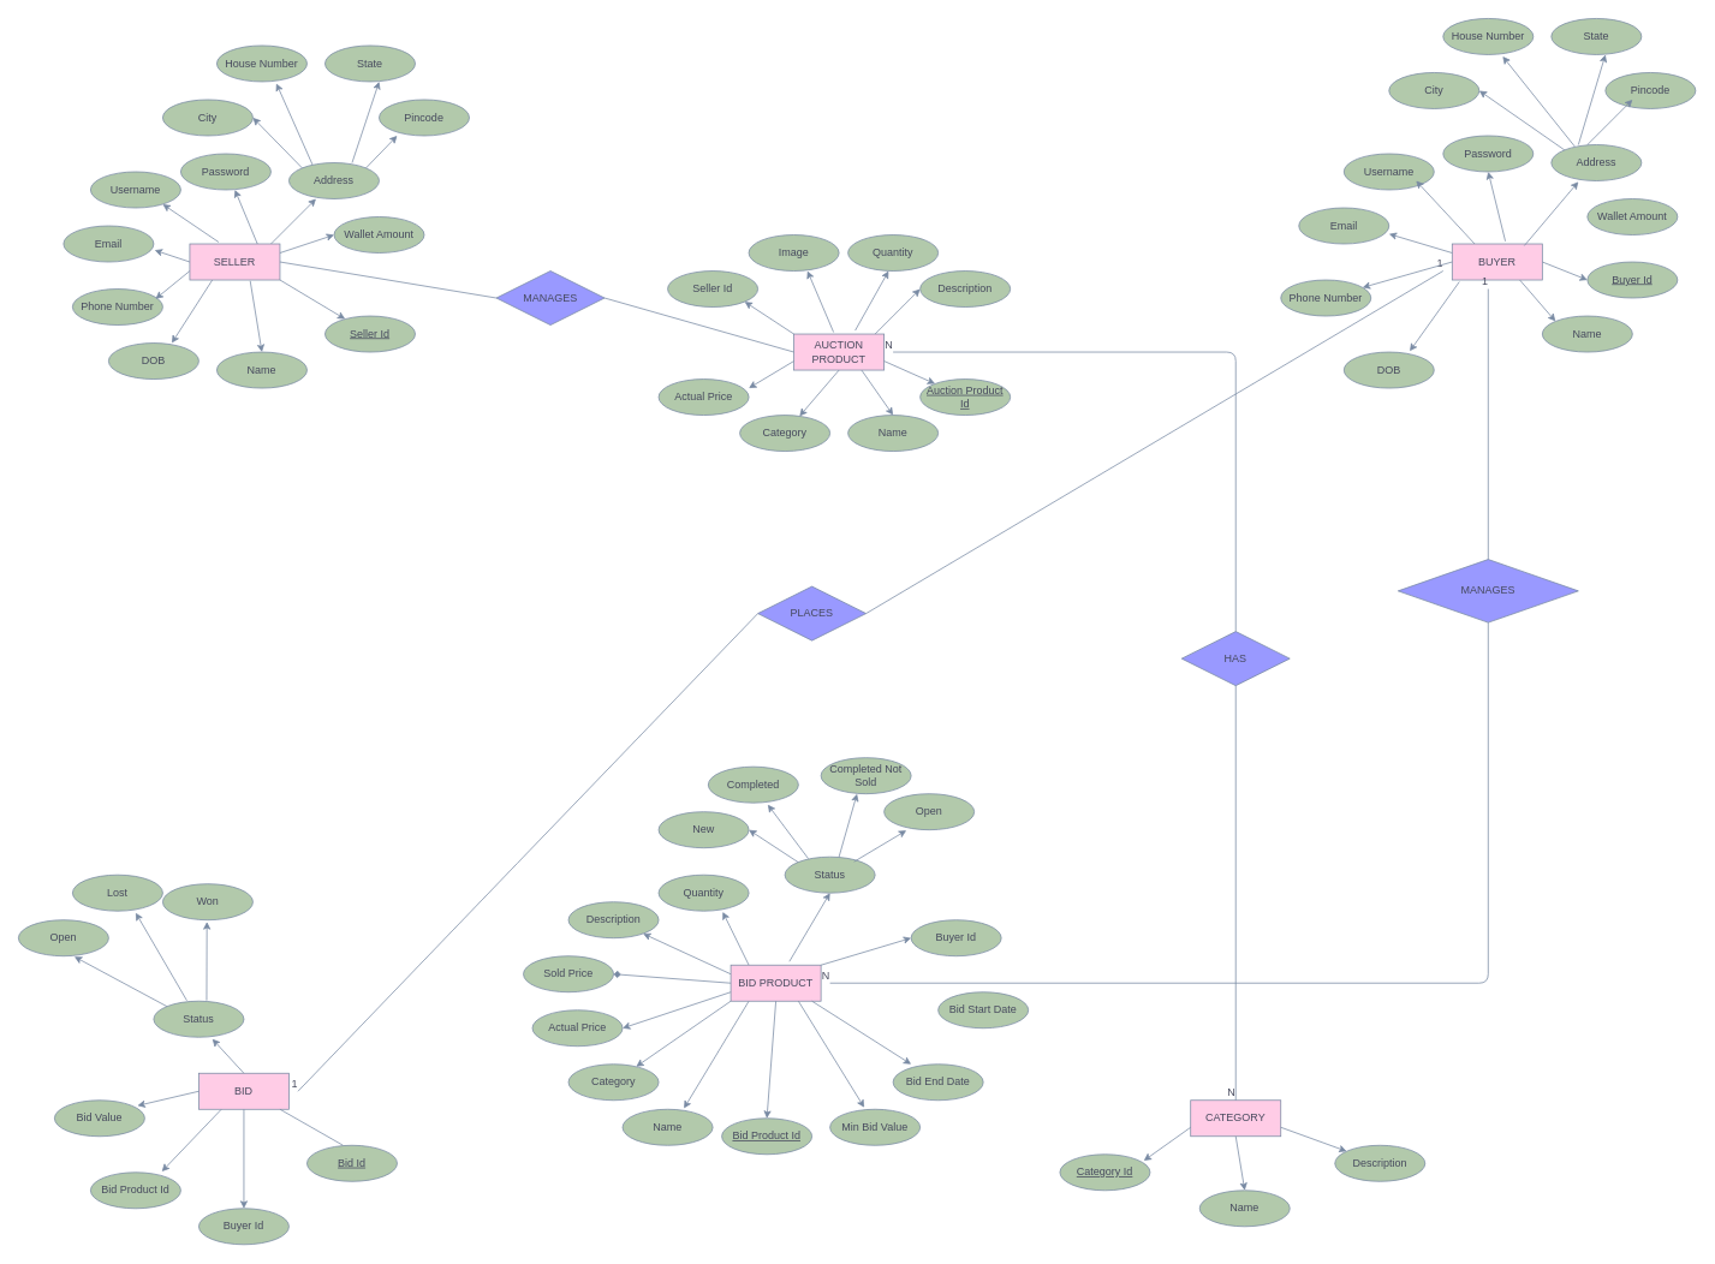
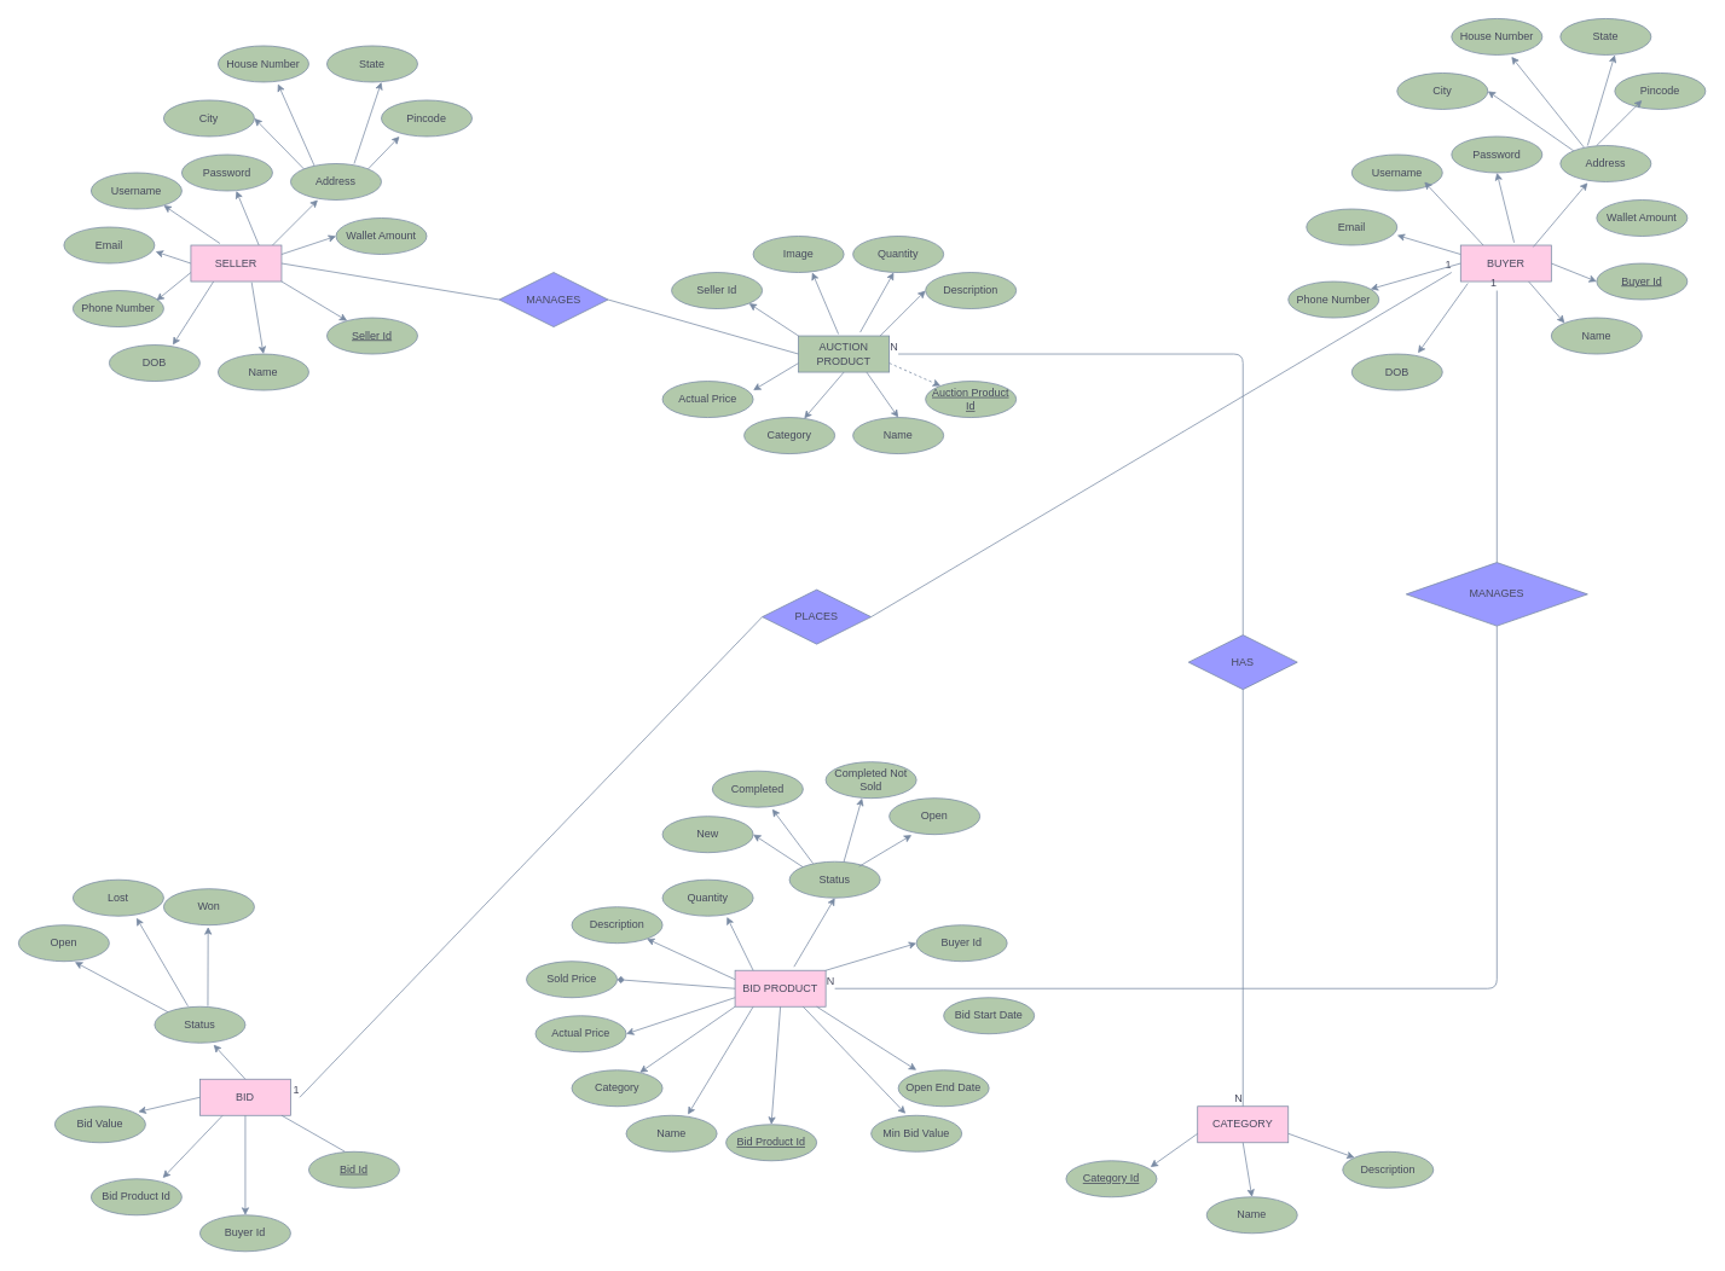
- <mxCell id="22" value="AUCTION PRODUCT" style="whiteSpace=wrap;html=1;align=center;fillColor=#FFCCE6;strokeColor=#788AA3;fontColor=#46495D;" parent="1" vertex="1"><mxGeometry x="880" y="370" width="100" height="40" as="geometry" /></mxCell>
+ <mxCell id="22" value="AUCTION PRODUCT" style="whiteSpace=wrap;html=1;align=center;fillColor=#b2c9ab;strokeColor=#788AA3;fontColor=#46495D;" parent="1" vertex="1"><mxGeometry x="880" y="370" width="100" height="40" as="geometry" /></mxCell>
- <mxCell id="124" value="" style="endArrow=classic;html=1;exitX=1;exitY=0.75;exitDx=0;exitDy=0;strokeColor=#788AA3;fontColor=#46495D;" edge="1" parent="1" source="22" target="23"><mxGeometry width="50" height="50" relative="1" as="geometry"><mxPoint x="830" y="410" as="sourcePoint" /><mxPoint x="880" y="360" as="targetPoint" /></mxGeometry></mxCell>
+ <mxCell id="124" value="" style="endArrow=classic;html=1;exitX=1;exitY=0.75;exitDx=0;exitDy=0;strokeColor=#788AA3;fontColor=#46495D;dashed=1;" edge="1" parent="1" source="22" target="23"><mxGeometry width="50" height="50" relative="1" as="geometry"><mxPoint x="830" y="410" as="sourcePoint" /><mxPoint x="880" y="360" as="targetPoint" /></mxGeometry></mxCell>
- <mxCell id="46" value="Bid End Date" style="ellipse;whiteSpace=wrap;html=1;align=center;fillColor=#B2C9AB;strokeColor=#788AA3;fontColor=#46495D;" parent="1" vertex="1"><mxGeometry x="990" y="1180" width="100" height="40" as="geometry" /></mxCell>
+ <mxCell id="46" value="Open End Date" style="ellipse;whiteSpace=wrap;html=1;align=center;fillColor=#B2C9AB;strokeColor=#788AA3;fontColor=#46495D;" parent="1" vertex="1"><mxGeometry x="990" y="1180" width="100" height="40" as="geometry" /></mxCell>
- <mxCell id="87" value="Min Bid Value" style="ellipse;whiteSpace=wrap;html=1;align=center;fillColor=#B2C9AB;strokeColor=#788AA3;fontColor=#46495D;" parent="1" vertex="1"><mxGeometry x="920" y="1230" width="100" height="40" as="geometry" /></mxCell>
+ <mxCell id="87" value="Min Bid Value" style="ellipse;whiteSpace=wrap;html=1;align=center;fillColor=#B2C9AB;strokeColor=#788AA3;fontColor=#46495D;" parent="1" vertex="1"><mxGeometry x="960" y="1230" width="100" height="40" as="geometry" /></mxCell>
